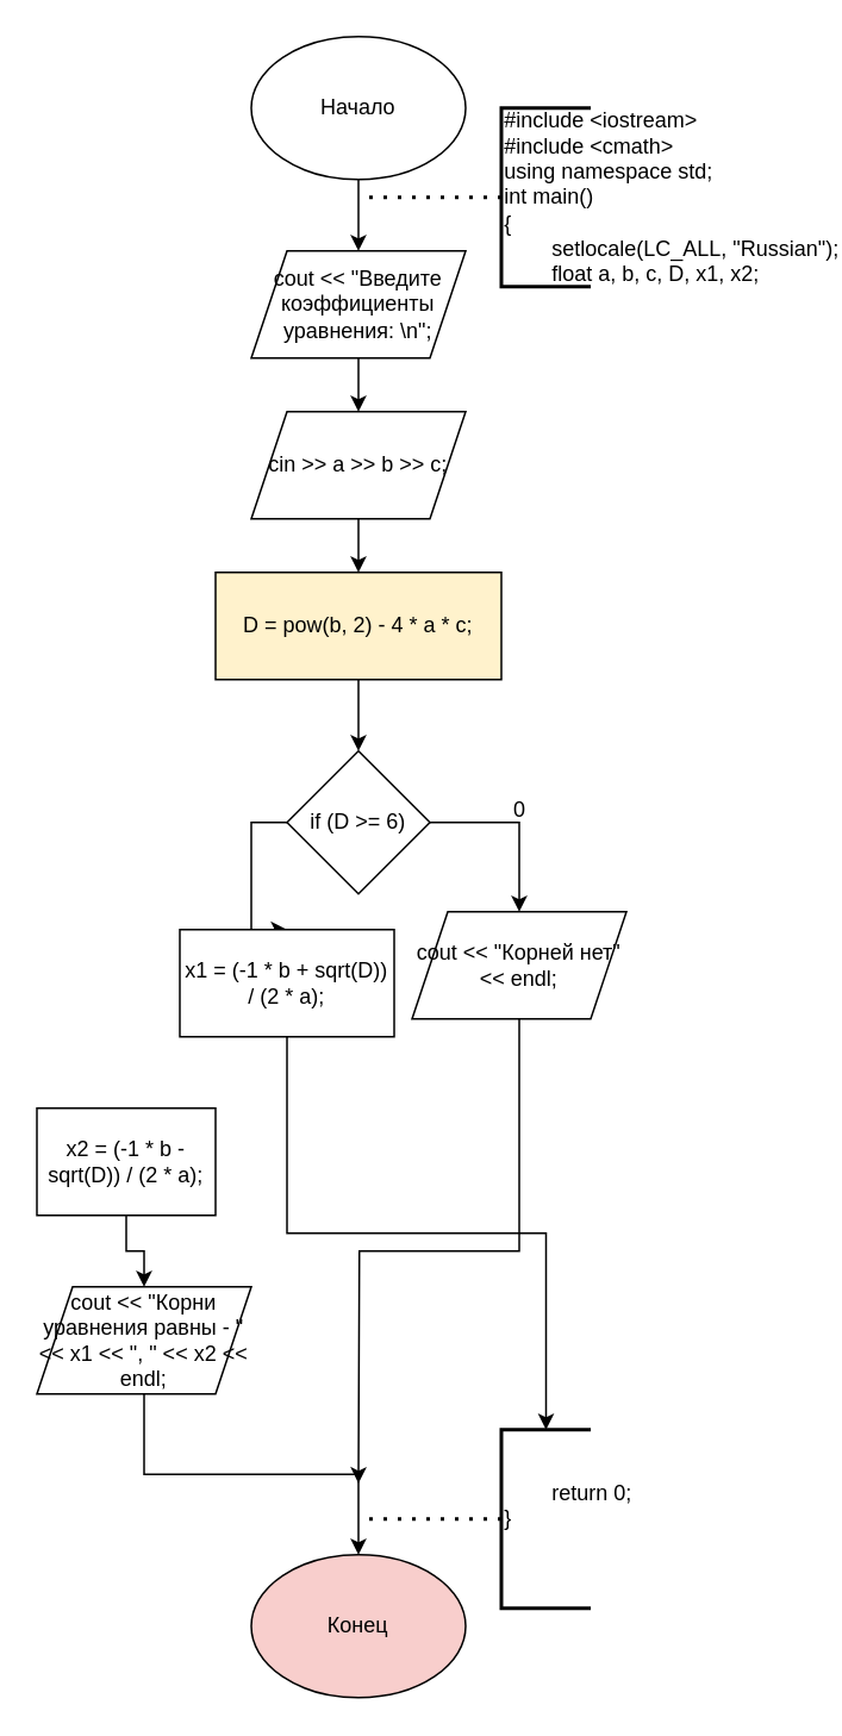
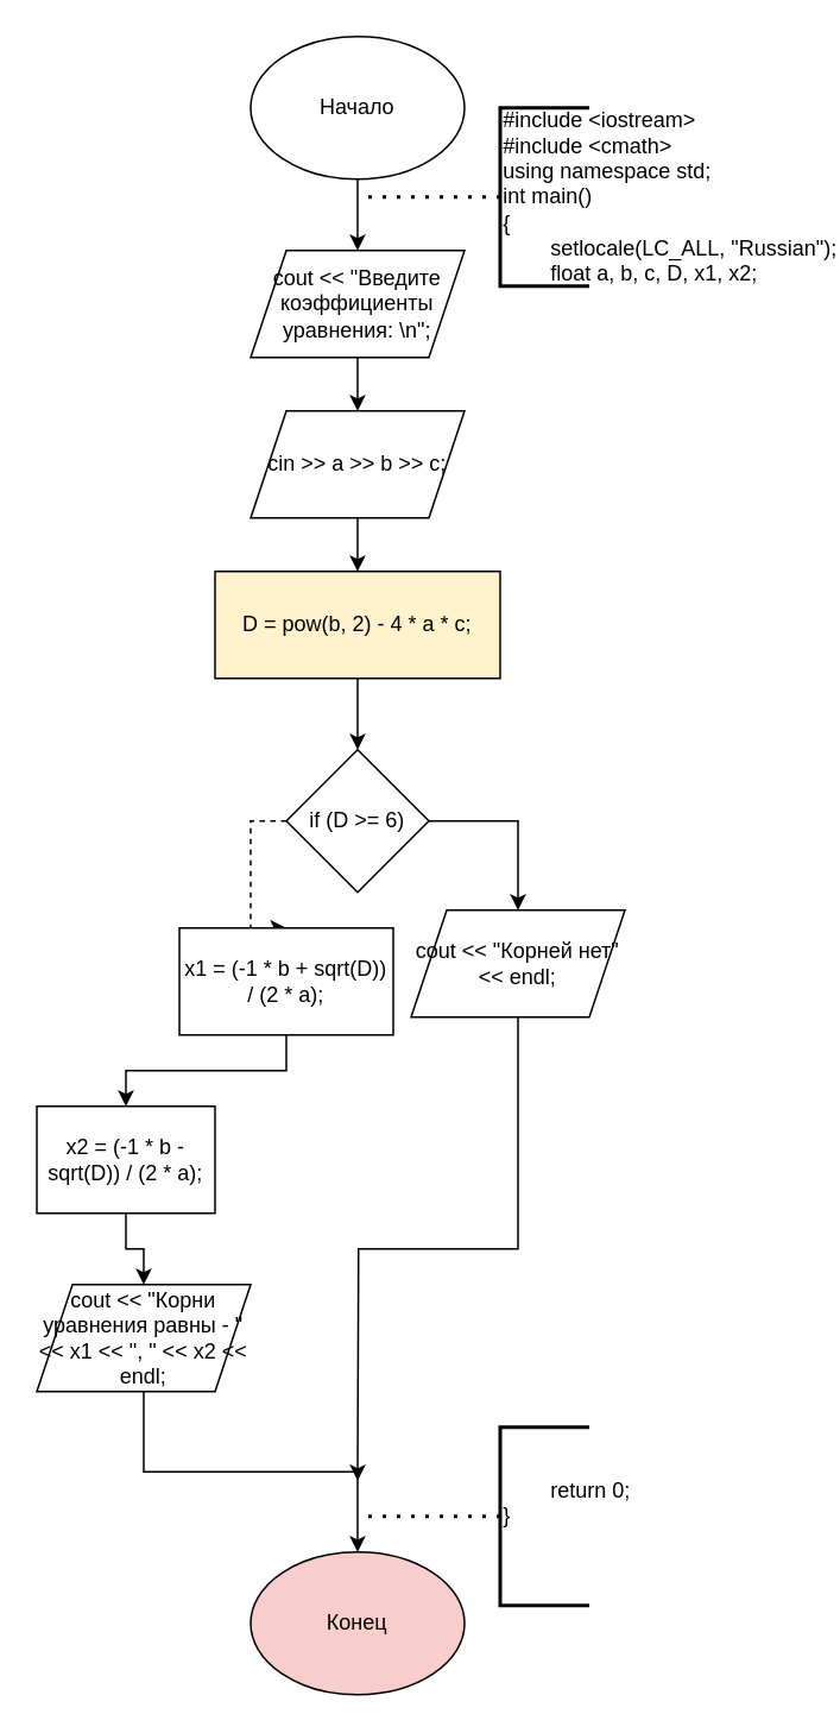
- <mxCell id="26" value="0" style="text;html=1;align=center;verticalAlign=middle;resizable=0;points=[];autosize=1;strokeColor=none;fillColor=none;" vertex="1" parent="1"><mxGeometry x="275" y="438" width="30" height="30" as="geometry" /></mxCell>
- <mxCell id="15" style="edgeStyle=orthogonalEdgeStyle;rounded=0;orthogonalLoop=1;jettySize=auto;html=1;exitX=0;exitY=0.5;exitDx=0;exitDy=0;entryX=0.5;entryY=0;entryDx=0;entryDy=0;" edge="1" parent="1" source="17" target="19"><mxGeometry relative="1" as="geometry" /></mxCell>
+ <mxCell id="15" style="edgeStyle=orthogonalEdgeStyle;rounded=0;orthogonalLoop=1;jettySize=auto;html=1;exitX=0;exitY=0.5;exitDx=0;exitDy=0;entryX=0.5;entryY=0;entryDx=0;entryDy=0;dashed=1;" edge="1" parent="1" source="17" target="19"><mxGeometry relative="1" as="geometry" /></mxCell>
- <mxCell id="18" style="edgeStyle=orthogonalEdgeStyle;rounded=0;orthogonalLoop=1;jettySize=auto;html=1;exitX=0.5;exitY=1;exitDx=0;exitDy=0;" edge="1" parent="1" source="19" target="7"><mxGeometry relative="1" as="geometry" /></mxCell>
+ <mxCell id="18" style="edgeStyle=orthogonalEdgeStyle;rounded=0;orthogonalLoop=1;jettySize=auto;html=1;exitX=0.5;exitY=1;exitDx=0;exitDy=0;entryX=0.5;entryY=0;entryDx=0;entryDy=0;" edge="1" parent="1" source="19" target="21"><mxGeometry relative="1" as="geometry" /></mxCell>
